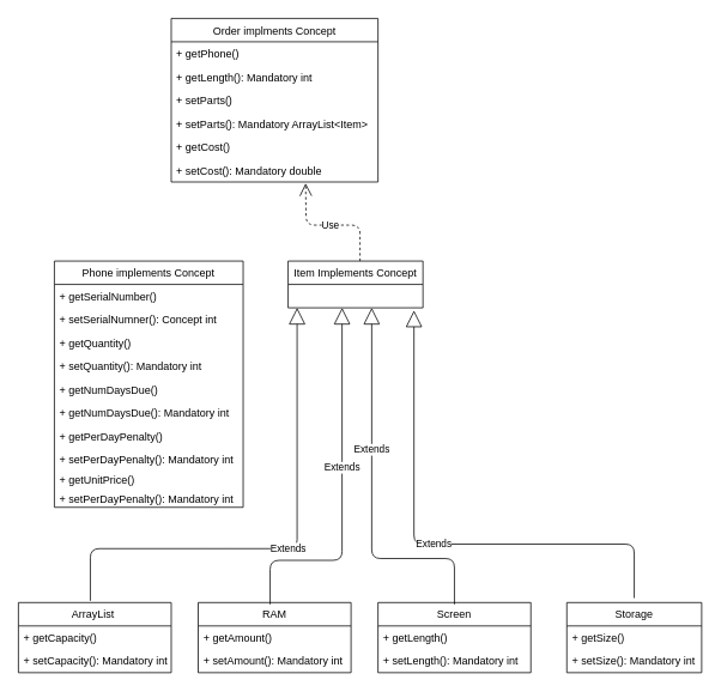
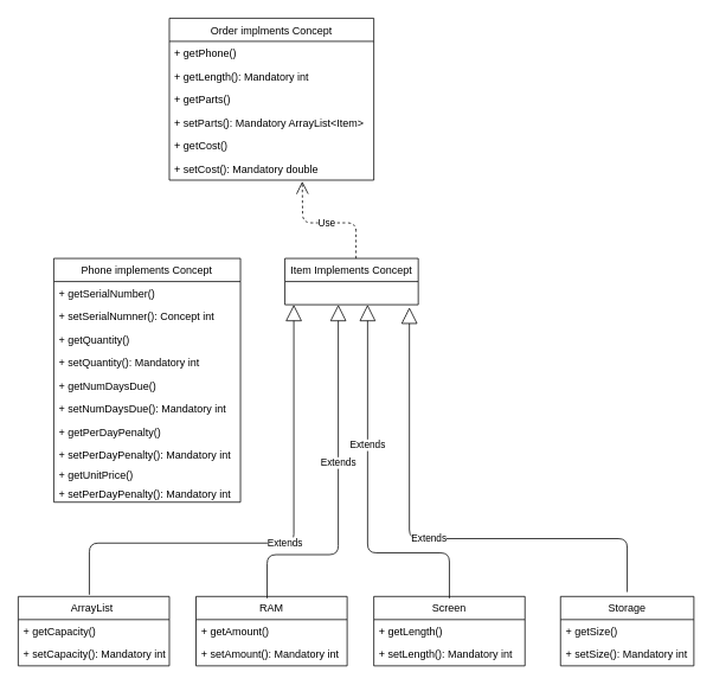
- <mxCell id="33" value="+ setParts()" style="text;strokeColor=none;fillColor=none;align=left;verticalAlign=top;spacingLeft=4;spacingRight=4;overflow=hidden;rotatable=0;points=[[0,0.5],[1,0.5]];portConstraint=eastwest;" vertex="1" parent="30"><mxGeometry y="78" width="230" height="26" as="geometry" /></mxCell>
+ <mxCell id="33" value="+ getParts()" style="text;strokeColor=none;fillColor=none;align=left;verticalAlign=top;spacingLeft=4;spacingRight=4;overflow=hidden;rotatable=0;points=[[0,0.5],[1,0.5]];portConstraint=eastwest;" vertex="1" parent="30"><mxGeometry y="78" width="230" height="26" as="geometry" /></mxCell>
- <mxCell id="25" value="+ getNumDaysDue(): Mandatory int" style="text;strokeColor=none;fillColor=none;align=left;verticalAlign=top;spacingLeft=4;spacingRight=4;overflow=hidden;rotatable=0;points=[[0,0.5],[1,0.5]];portConstraint=eastwest;" vertex="1" parent="19"><mxGeometry y="156" width="210" height="26" as="geometry" /></mxCell>
+ <mxCell id="25" value="+ setNumDaysDue(): Mandatory int" style="text;strokeColor=none;fillColor=none;align=left;verticalAlign=top;spacingLeft=4;spacingRight=4;overflow=hidden;rotatable=0;points=[[0,0.5],[1,0.5]];portConstraint=eastwest;" vertex="1" parent="19"><mxGeometry y="156" width="210" height="26" as="geometry" /></mxCell>
